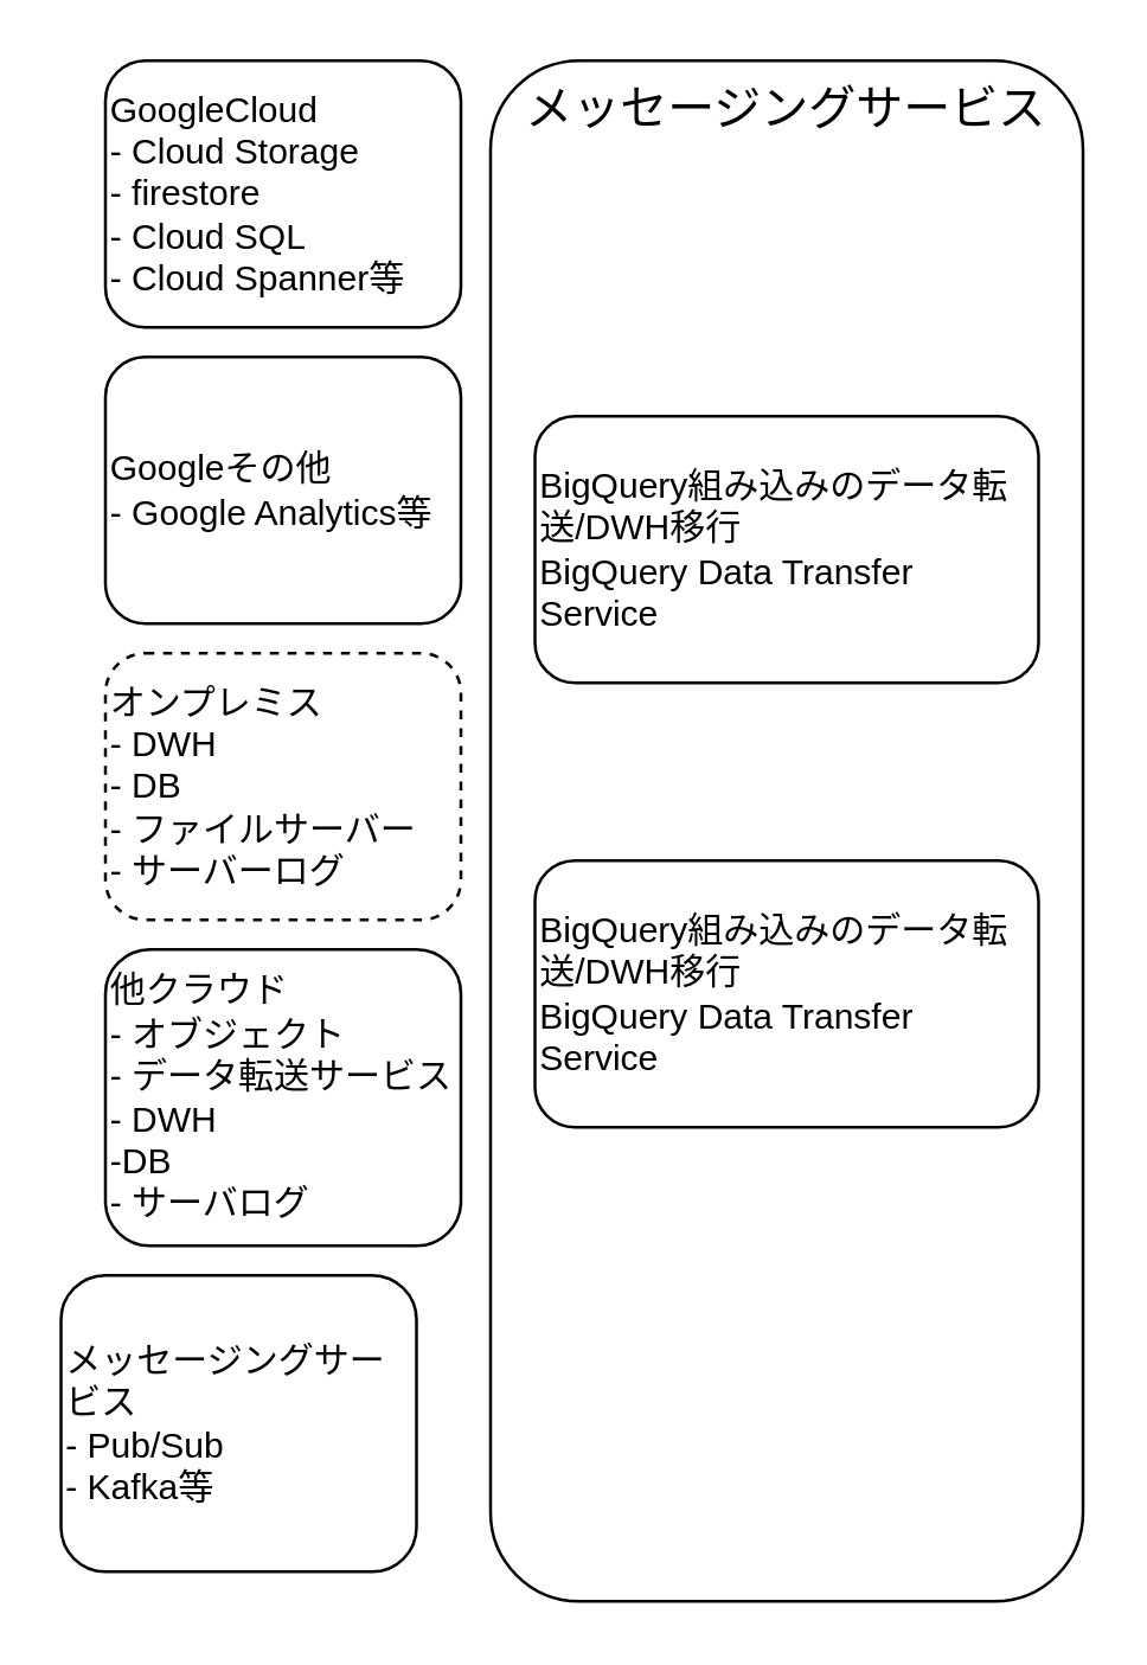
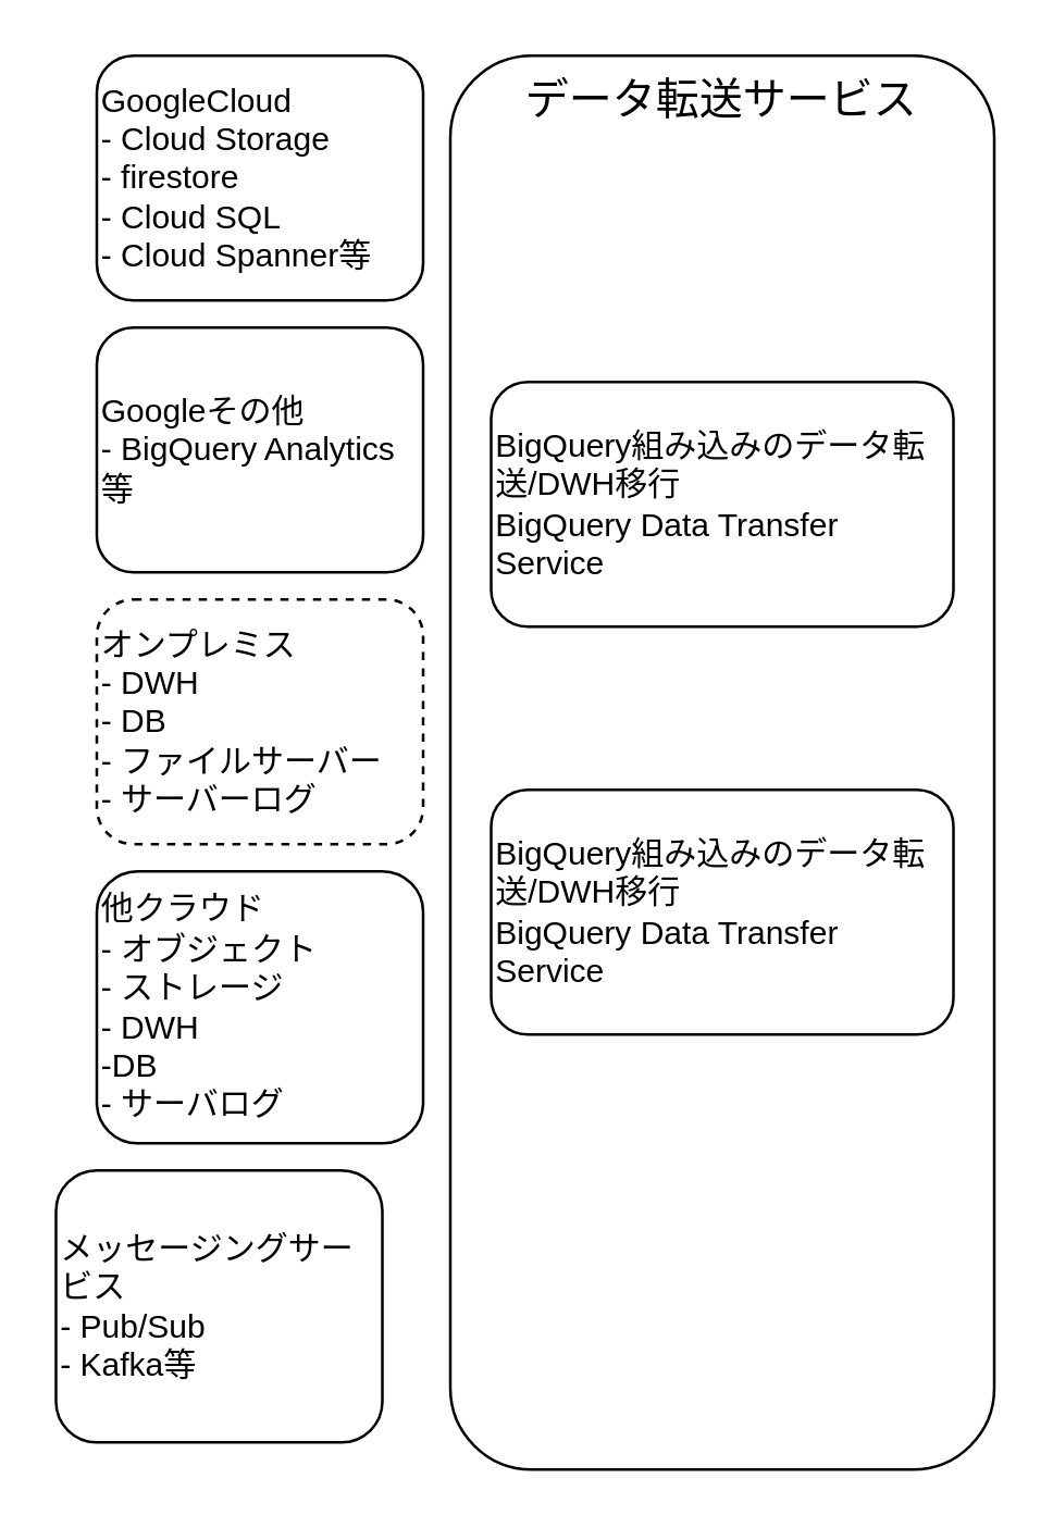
- <mxCell id="7" value="メッセージングサービス" style="rounded=1;whiteSpace=wrap;html=1;verticalAlign=top;fontSize=16;" vertex="1" parent="1"><mxGeometry x="165" y="20" width="200" height="520" as="geometry" /></mxCell>
+ <mxCell id="7" value="データ転送サービス" style="rounded=1;whiteSpace=wrap;html=1;verticalAlign=top;fontSize=16;" vertex="1" parent="1"><mxGeometry x="165" y="20" width="200" height="520" as="geometry" /></mxCell>
- <mxCell id="3" value="Googleその他&lt;br&gt;- Google Analytics等" style="rounded=1;whiteSpace=wrap;html=1;align=left;" vertex="1" parent="1"><mxGeometry x="35" y="120" width="120" height="90" as="geometry" /></mxCell>
+ <mxCell id="3" value="Googleその他&lt;br&gt;- BigQuery Analytics等" style="rounded=1;whiteSpace=wrap;html=1;align=left;" vertex="1" parent="1"><mxGeometry x="35" y="120" width="120" height="90" as="geometry" /></mxCell>
- <mxCell id="5" value="他クラウド&lt;br&gt;- オブジェクト&lt;br&gt;- データ転送サービス&lt;br&gt;- DWH&lt;br&gt;-DB&lt;br&gt;- サーバログ" style="rounded=1;whiteSpace=wrap;html=1;align=left;" vertex="1" parent="1"><mxGeometry x="35" y="320" width="120" height="100" as="geometry" /></mxCell>
+ <mxCell id="5" value="他クラウド&lt;br&gt;- オブジェクト&lt;br&gt;- ストレージ&lt;br&gt;- DWH&lt;br&gt;-DB&lt;br&gt;- サーバログ" style="rounded=1;whiteSpace=wrap;html=1;align=left;" vertex="1" parent="1"><mxGeometry x="35" y="320" width="120" height="100" as="geometry" /></mxCell>
